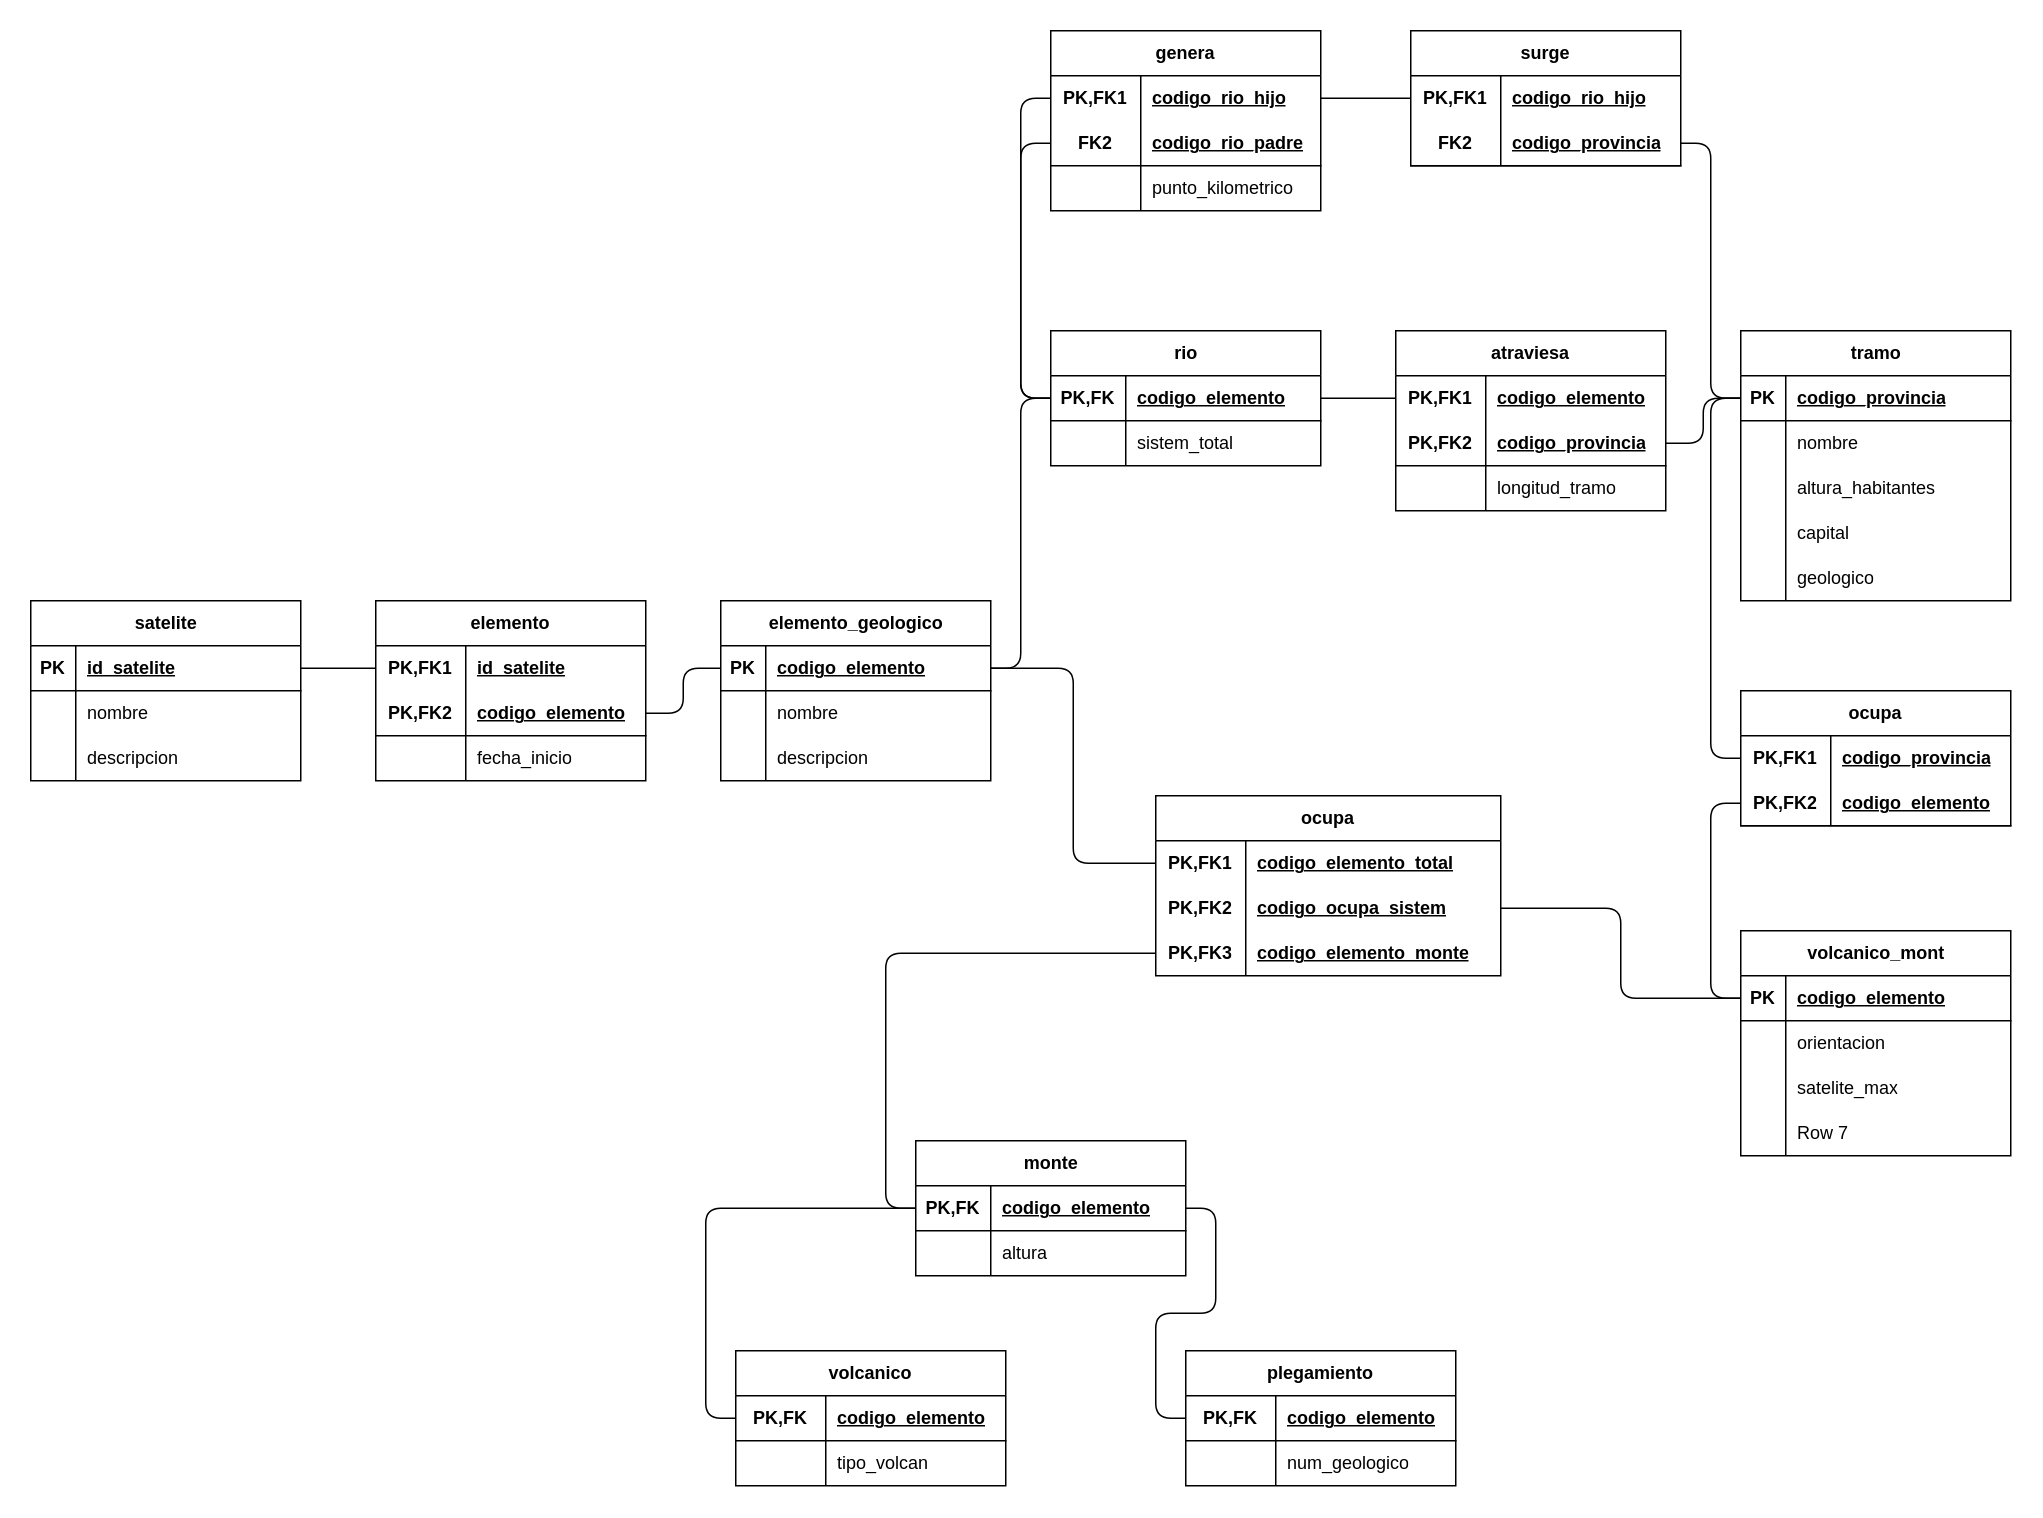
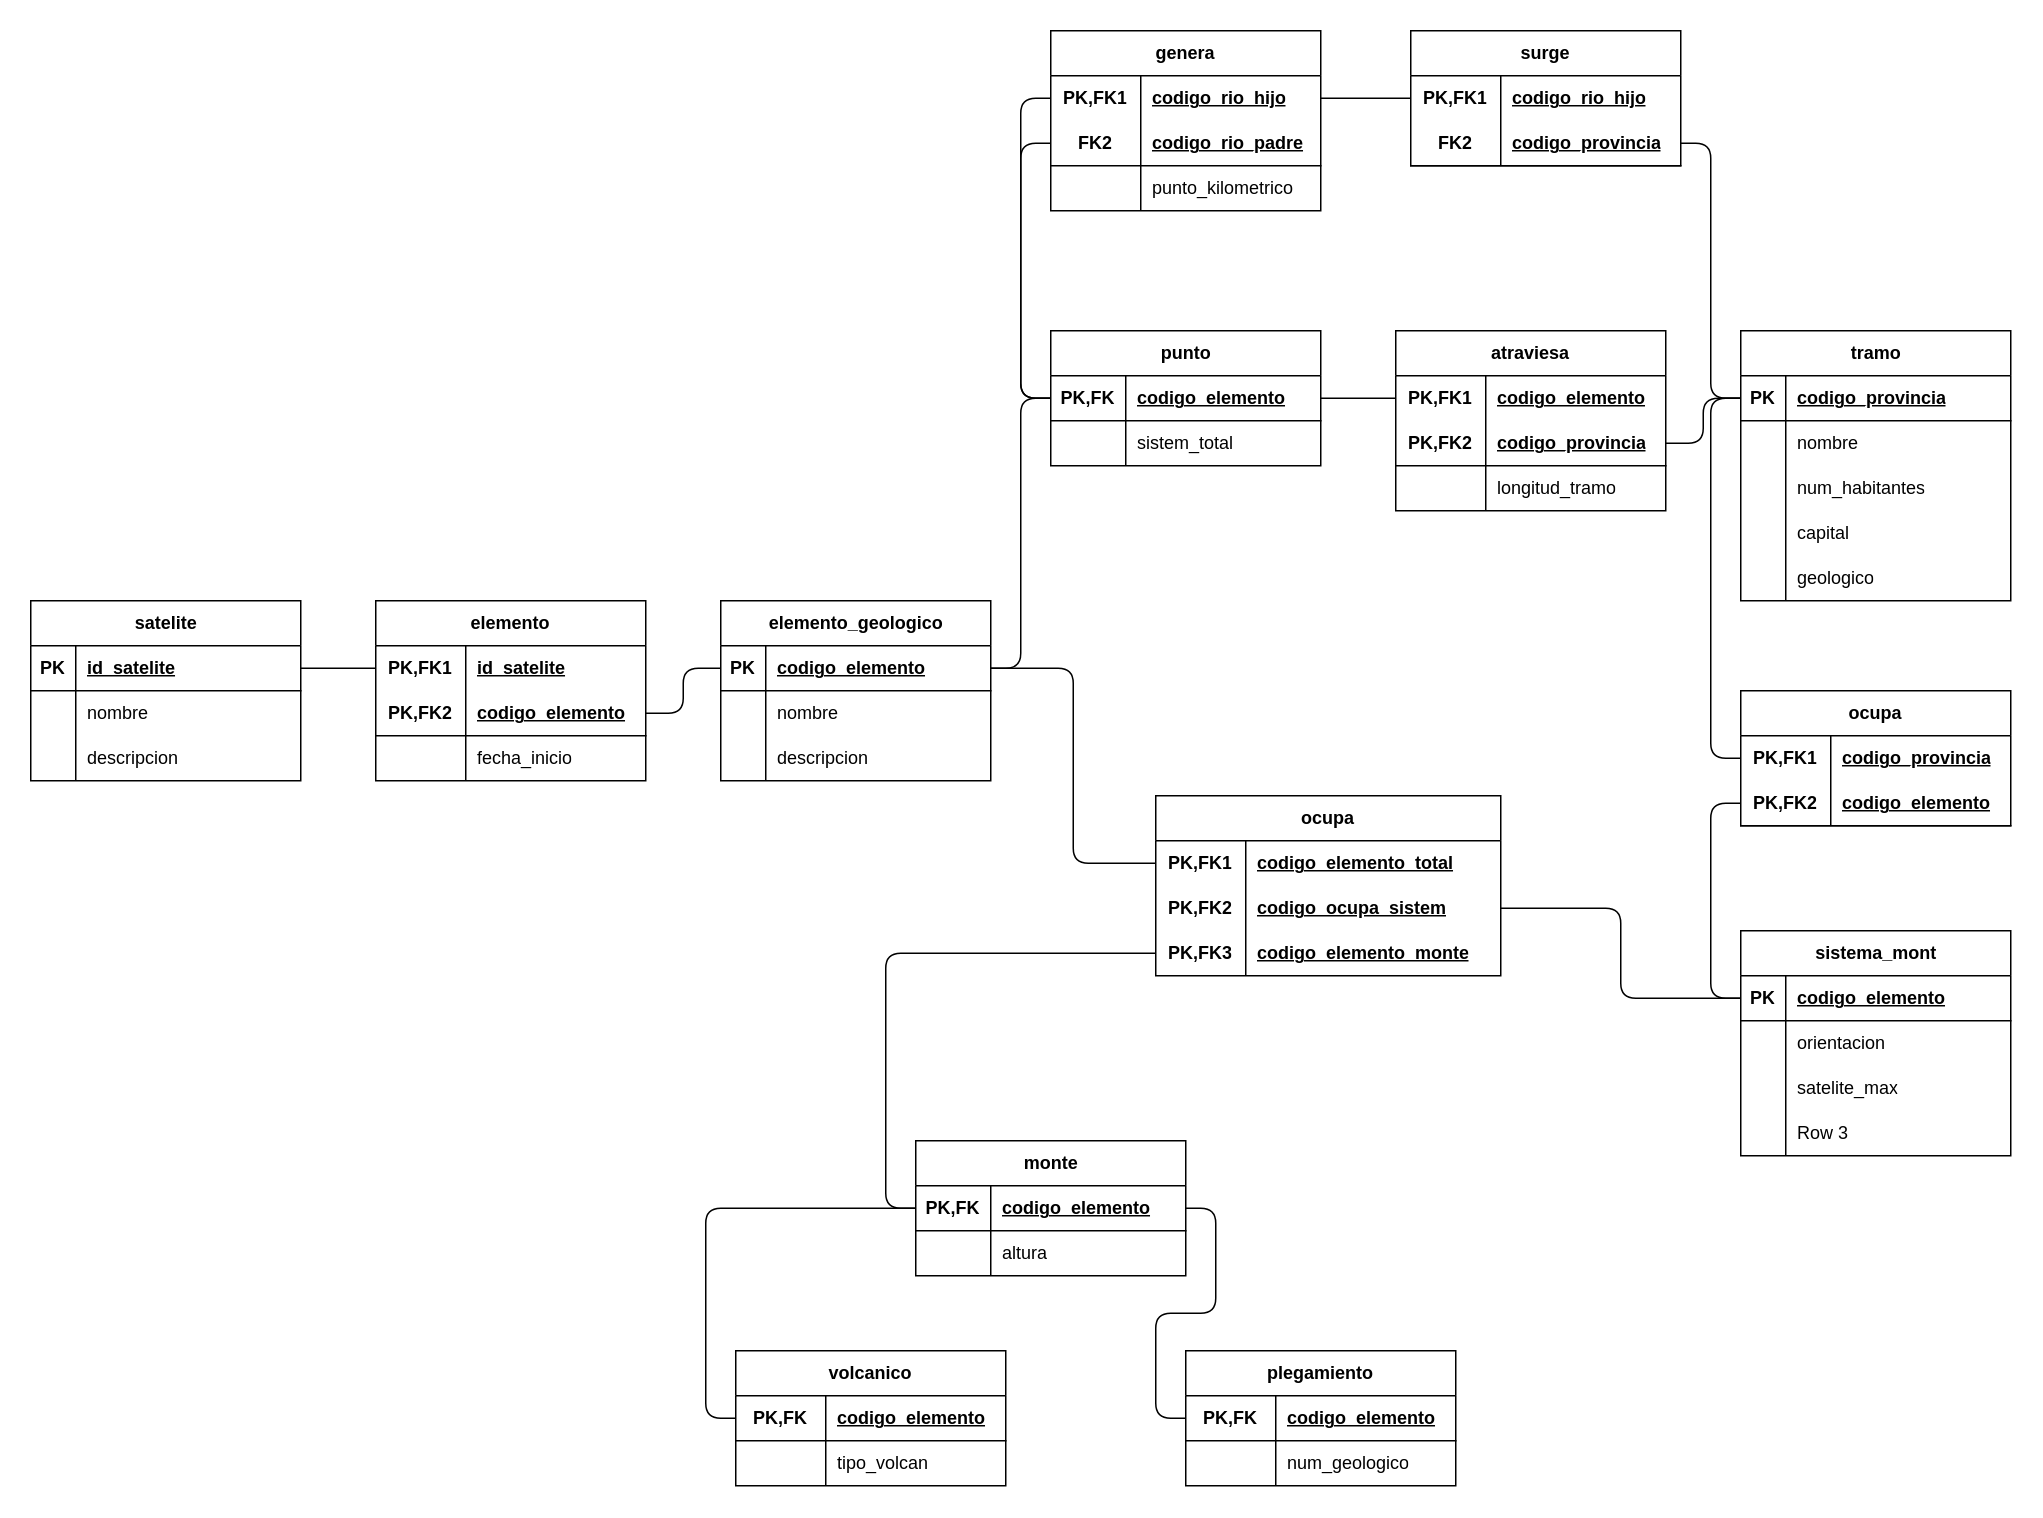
- <mxCell id="65" value="rio" style="shape=table;startSize=30;container=1;collapsible=1;childLayout=tableLayout;fixedRows=1;rowLines=0;fontStyle=1;align=center;resizeLast=1;html=1;" parent="1" vertex="1"><mxGeometry x="700" y="220" width="180" height="90" as="geometry" /></mxCell>
+ <mxCell id="65" value="punto" style="shape=table;startSize=30;container=1;collapsible=1;childLayout=tableLayout;fixedRows=1;rowLines=0;fontStyle=1;align=center;resizeLast=1;html=1;" parent="1" vertex="1"><mxGeometry x="700" y="220" width="180" height="90" as="geometry" /></mxCell>
- <mxCell id="11" value="altura_habitantes" style="shape=partialRectangle;connectable=0;fillColor=none;top=0;left=0;bottom=0;right=0;align=left;spacingLeft=6;overflow=hidden;whiteSpace=wrap;html=1;" parent="9" vertex="1"><mxGeometry x="30" width="150" height="30" as="geometry"><mxRectangle width="150" height="30" as="alternateBounds" /></mxGeometry></mxCell>
+ <mxCell id="11" value="num_habitantes" style="shape=partialRectangle;connectable=0;fillColor=none;top=0;left=0;bottom=0;right=0;align=left;spacingLeft=6;overflow=hidden;whiteSpace=wrap;html=1;" parent="9" vertex="1"><mxGeometry x="30" width="150" height="30" as="geometry"><mxRectangle width="150" height="30" as="alternateBounds" /></mxGeometry></mxCell>
- <mxCell id="25" value="volcanico_mont" style="shape=table;startSize=30;container=1;collapsible=1;childLayout=tableLayout;fixedRows=1;rowLines=0;fontStyle=1;align=center;resizeLast=1;html=1;" parent="1" vertex="1"><mxGeometry x="1160" y="620" width="180" height="150" as="geometry" /></mxCell>
+ <mxCell id="25" value="sistema_mont" style="shape=table;startSize=30;container=1;collapsible=1;childLayout=tableLayout;fixedRows=1;rowLines=0;fontStyle=1;align=center;resizeLast=1;html=1;" parent="1" vertex="1"><mxGeometry x="1160" y="620" width="180" height="150" as="geometry" /></mxCell>
- <mxCell id="37" value="Row 7" style="shape=partialRectangle;connectable=0;fillColor=none;top=0;left=0;bottom=0;right=0;align=left;spacingLeft=6;overflow=hidden;whiteSpace=wrap;html=1;" parent="35" vertex="1"><mxGeometry x="30" width="150" height="30" as="geometry"><mxRectangle width="150" height="30" as="alternateBounds" /></mxGeometry></mxCell>
+ <mxCell id="37" value="Row 3" style="shape=partialRectangle;connectable=0;fillColor=none;top=0;left=0;bottom=0;right=0;align=left;spacingLeft=6;overflow=hidden;whiteSpace=wrap;html=1;" parent="35" vertex="1"><mxGeometry x="30" width="150" height="30" as="geometry"><mxRectangle width="150" height="30" as="alternateBounds" /></mxGeometry></mxCell>
